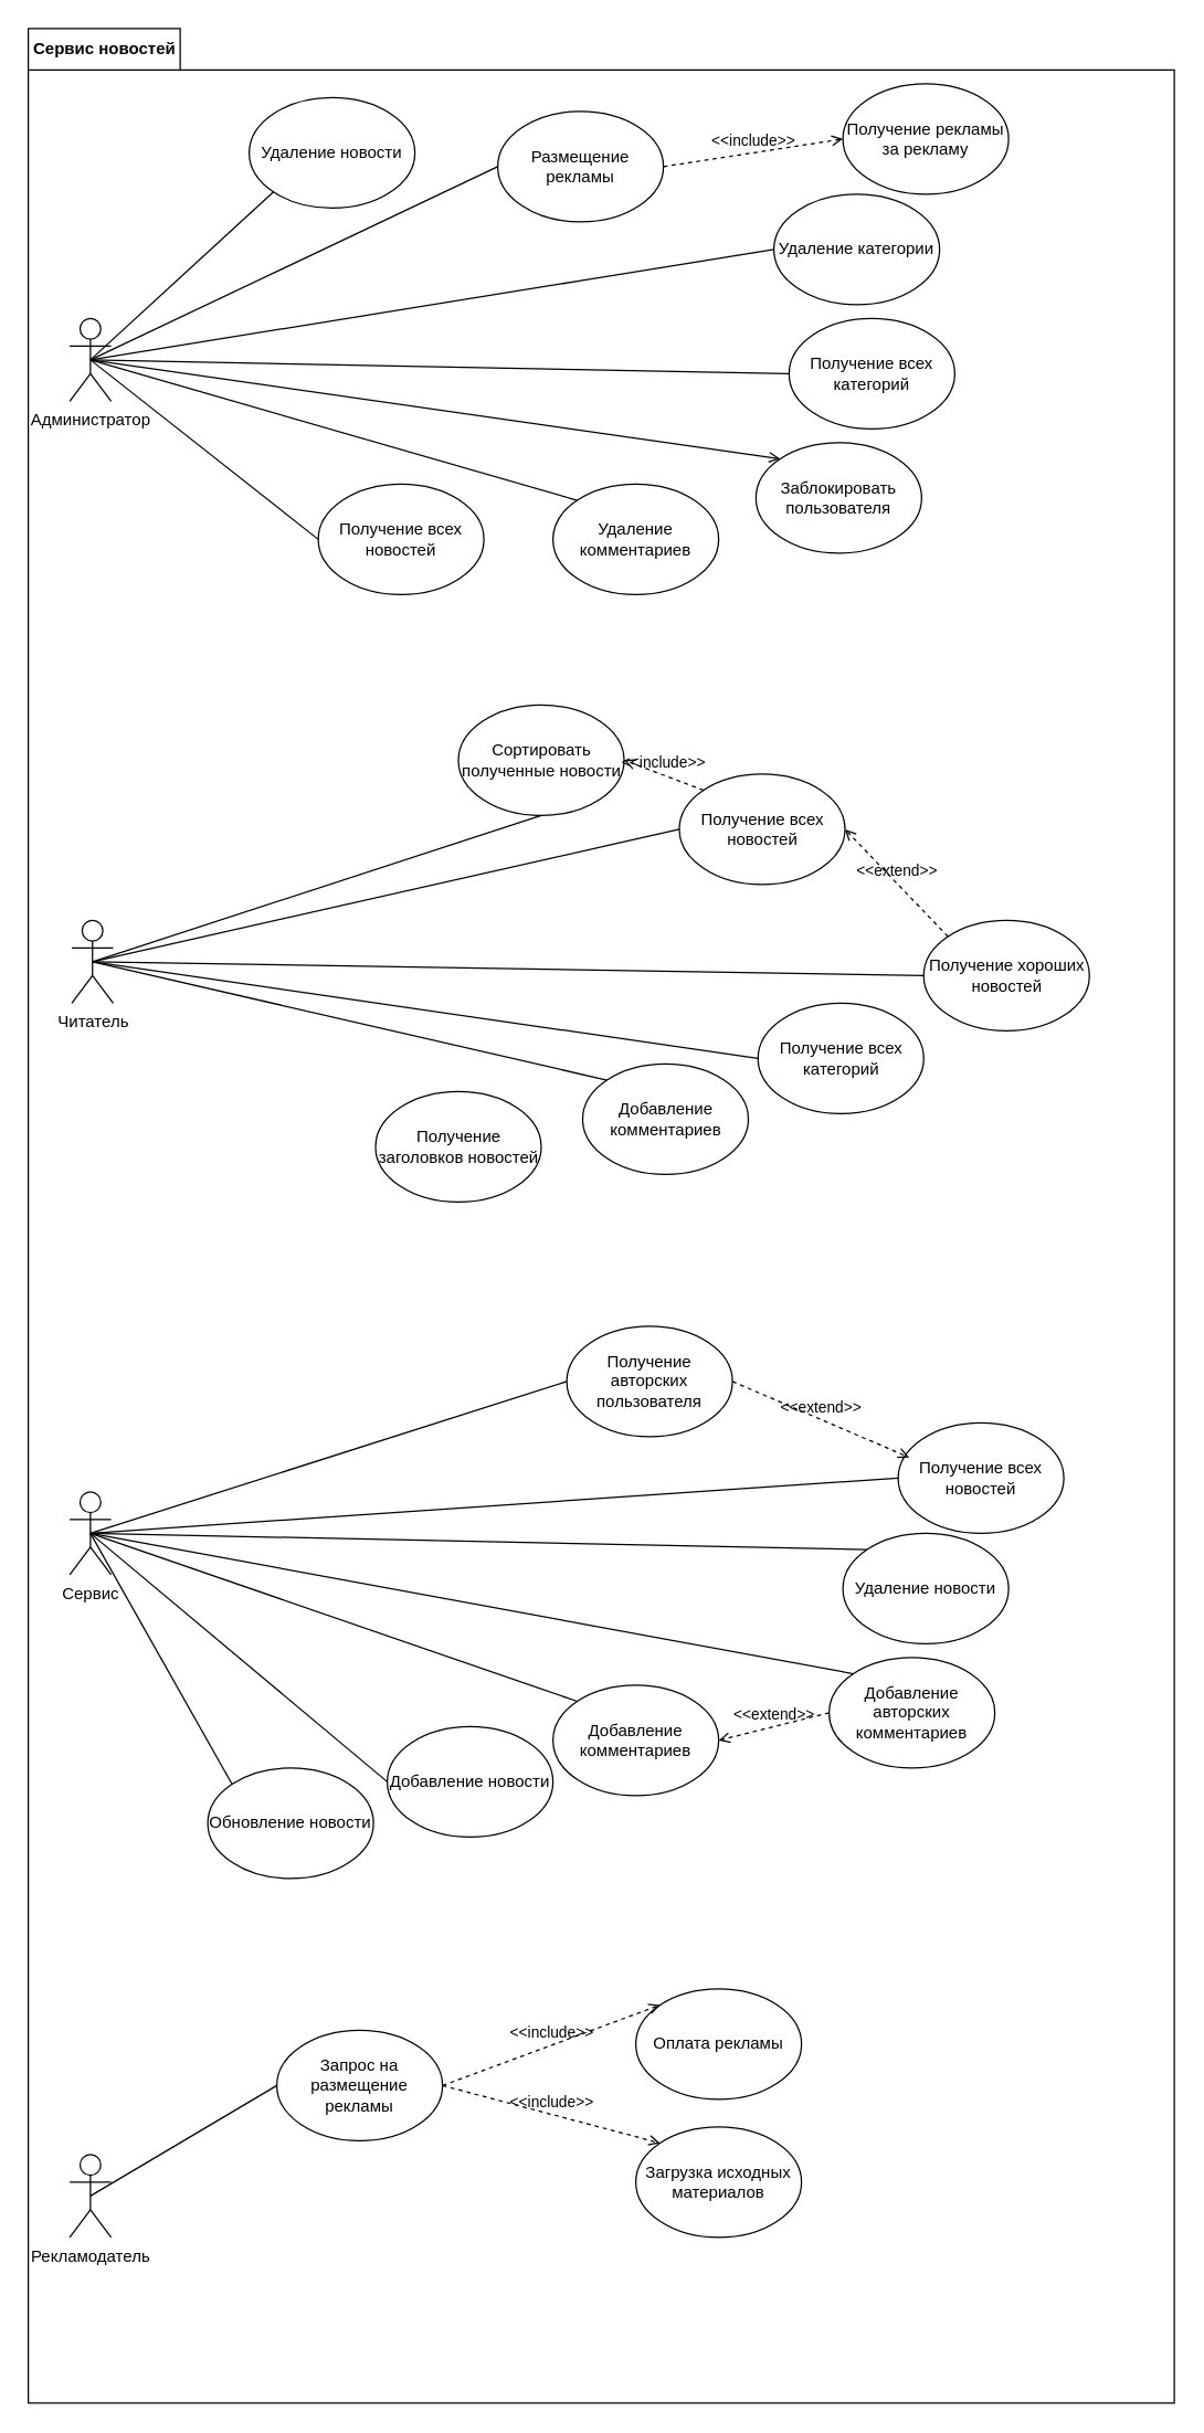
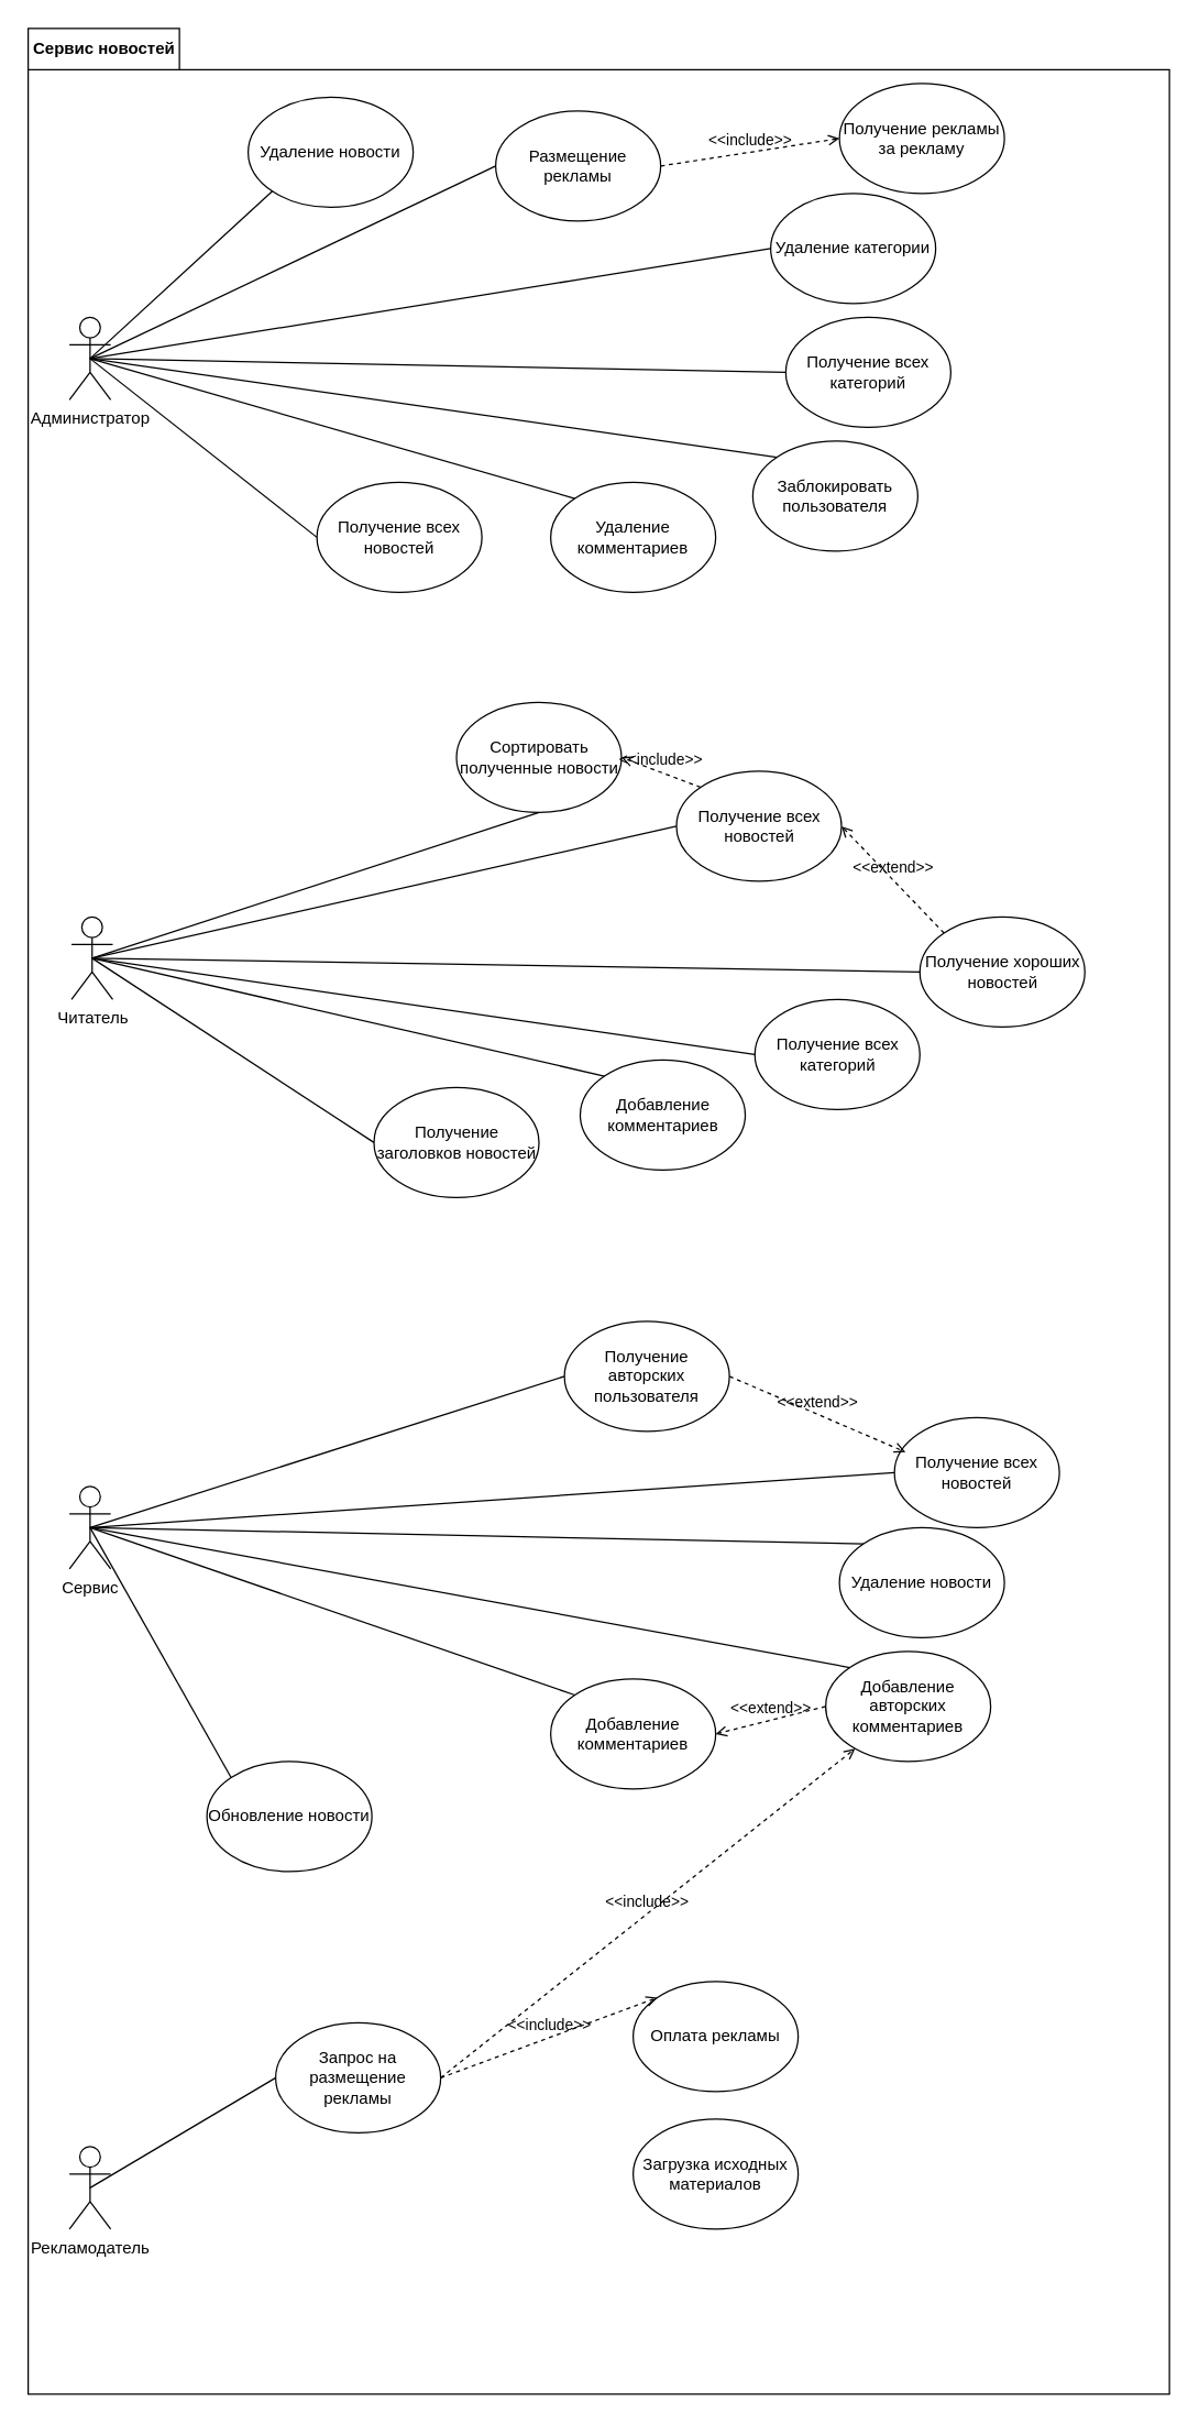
- <mxCell id="43" value="" style="endArrow=open;html=1;exitX=0.5;exitY=0.5;exitDx=0;exitDy=0;exitPerimeter=0;entryX=0;entryY=0;entryDx=0;entryDy=0;" edge="1" parent="2" source="3" target="42"><mxGeometry width="50" height="50" relative="1" as="geometry"><mxPoint x="331" y="480" as="sourcePoint" /><mxPoint x="381" y="430" as="targetPoint" /></mxGeometry></mxCell>
+ <mxCell id="43" value="" style="endArrow=none;html=1;exitX=0.5;exitY=0.5;exitDx=0;exitDy=0;exitPerimeter=0;entryX=0;entryY=0;entryDx=0;entryDy=0;" edge="1" parent="2" source="3" target="42"><mxGeometry width="50" height="50" relative="1" as="geometry"><mxPoint x="331" y="480" as="sourcePoint" /><mxPoint x="381" y="430" as="targetPoint" /></mxGeometry></mxCell>
+ <mxCell id="17" value="" style="endArrow=none;html=1;exitX=0.5;exitY=0.5;exitDx=0;exitDy=0;exitPerimeter=0;entryX=0;entryY=0.5;entryDx=0;entryDy=0;" parent="2" source="7" target="16" edge="1"><mxGeometry width="50" height="50" relative="1" as="geometry"><mxPoint x="361.5" y="550" as="sourcePoint" /><mxPoint x="411.5" y="500" as="targetPoint" /></mxGeometry></mxCell>
- <mxCell id="25" value="" style="endArrow=none;html=1;exitX=0.5;exitY=0.5;exitDx=0;exitDy=0;exitPerimeter=0;entryX=0;entryY=0.5;entryDx=0;entryDy=0;" parent="2" source="18" target="22" edge="1"><mxGeometry width="50" height="50" relative="1" as="geometry"><mxPoint x="189" y="4035" as="sourcePoint" /><mxPoint x="239" y="3985" as="targetPoint" /></mxGeometry></mxCell>
- <mxCell id="22" value="Добавление новости" style="ellipse;whiteSpace=wrap;html=1;" parent="2" vertex="1"><mxGeometry x="260" y="1230" width="120" height="80" as="geometry" /></mxCell>
- <mxCell id="56" value="&amp;lt;&amp;lt;include&amp;gt;&amp;gt;" style="html=1;verticalAlign=bottom;labelBackgroundColor=none;endArrow=open;endFill=0;dashed=1;exitX=1;exitY=0.5;exitDx=0;exitDy=0;entryX=0;entryY=0;entryDx=0;entryDy=0;" edge="1" parent="2" source="49" target="55"><mxGeometry width="160" relative="1" as="geometry"><mxPoint x="270" y="1530" as="sourcePoint" /><mxPoint x="430" y="1530" as="targetPoint" /></mxGeometry></mxCell>
+ <mxCell id="56" value="&amp;lt;&amp;lt;include&amp;gt;&amp;gt;" style="html=1;verticalAlign=bottom;labelBackgroundColor=none;endArrow=open;endFill=0;dashed=1;exitX=1;exitY=0.5;exitDx=0;exitDy=0;" edge="1" parent="2" source="49" target="40"><mxGeometry width="160" relative="1" as="geometry"><mxPoint x="270" y="1530" as="sourcePoint" /><mxPoint x="430" y="1530" as="targetPoint" /></mxGeometry></mxCell>
